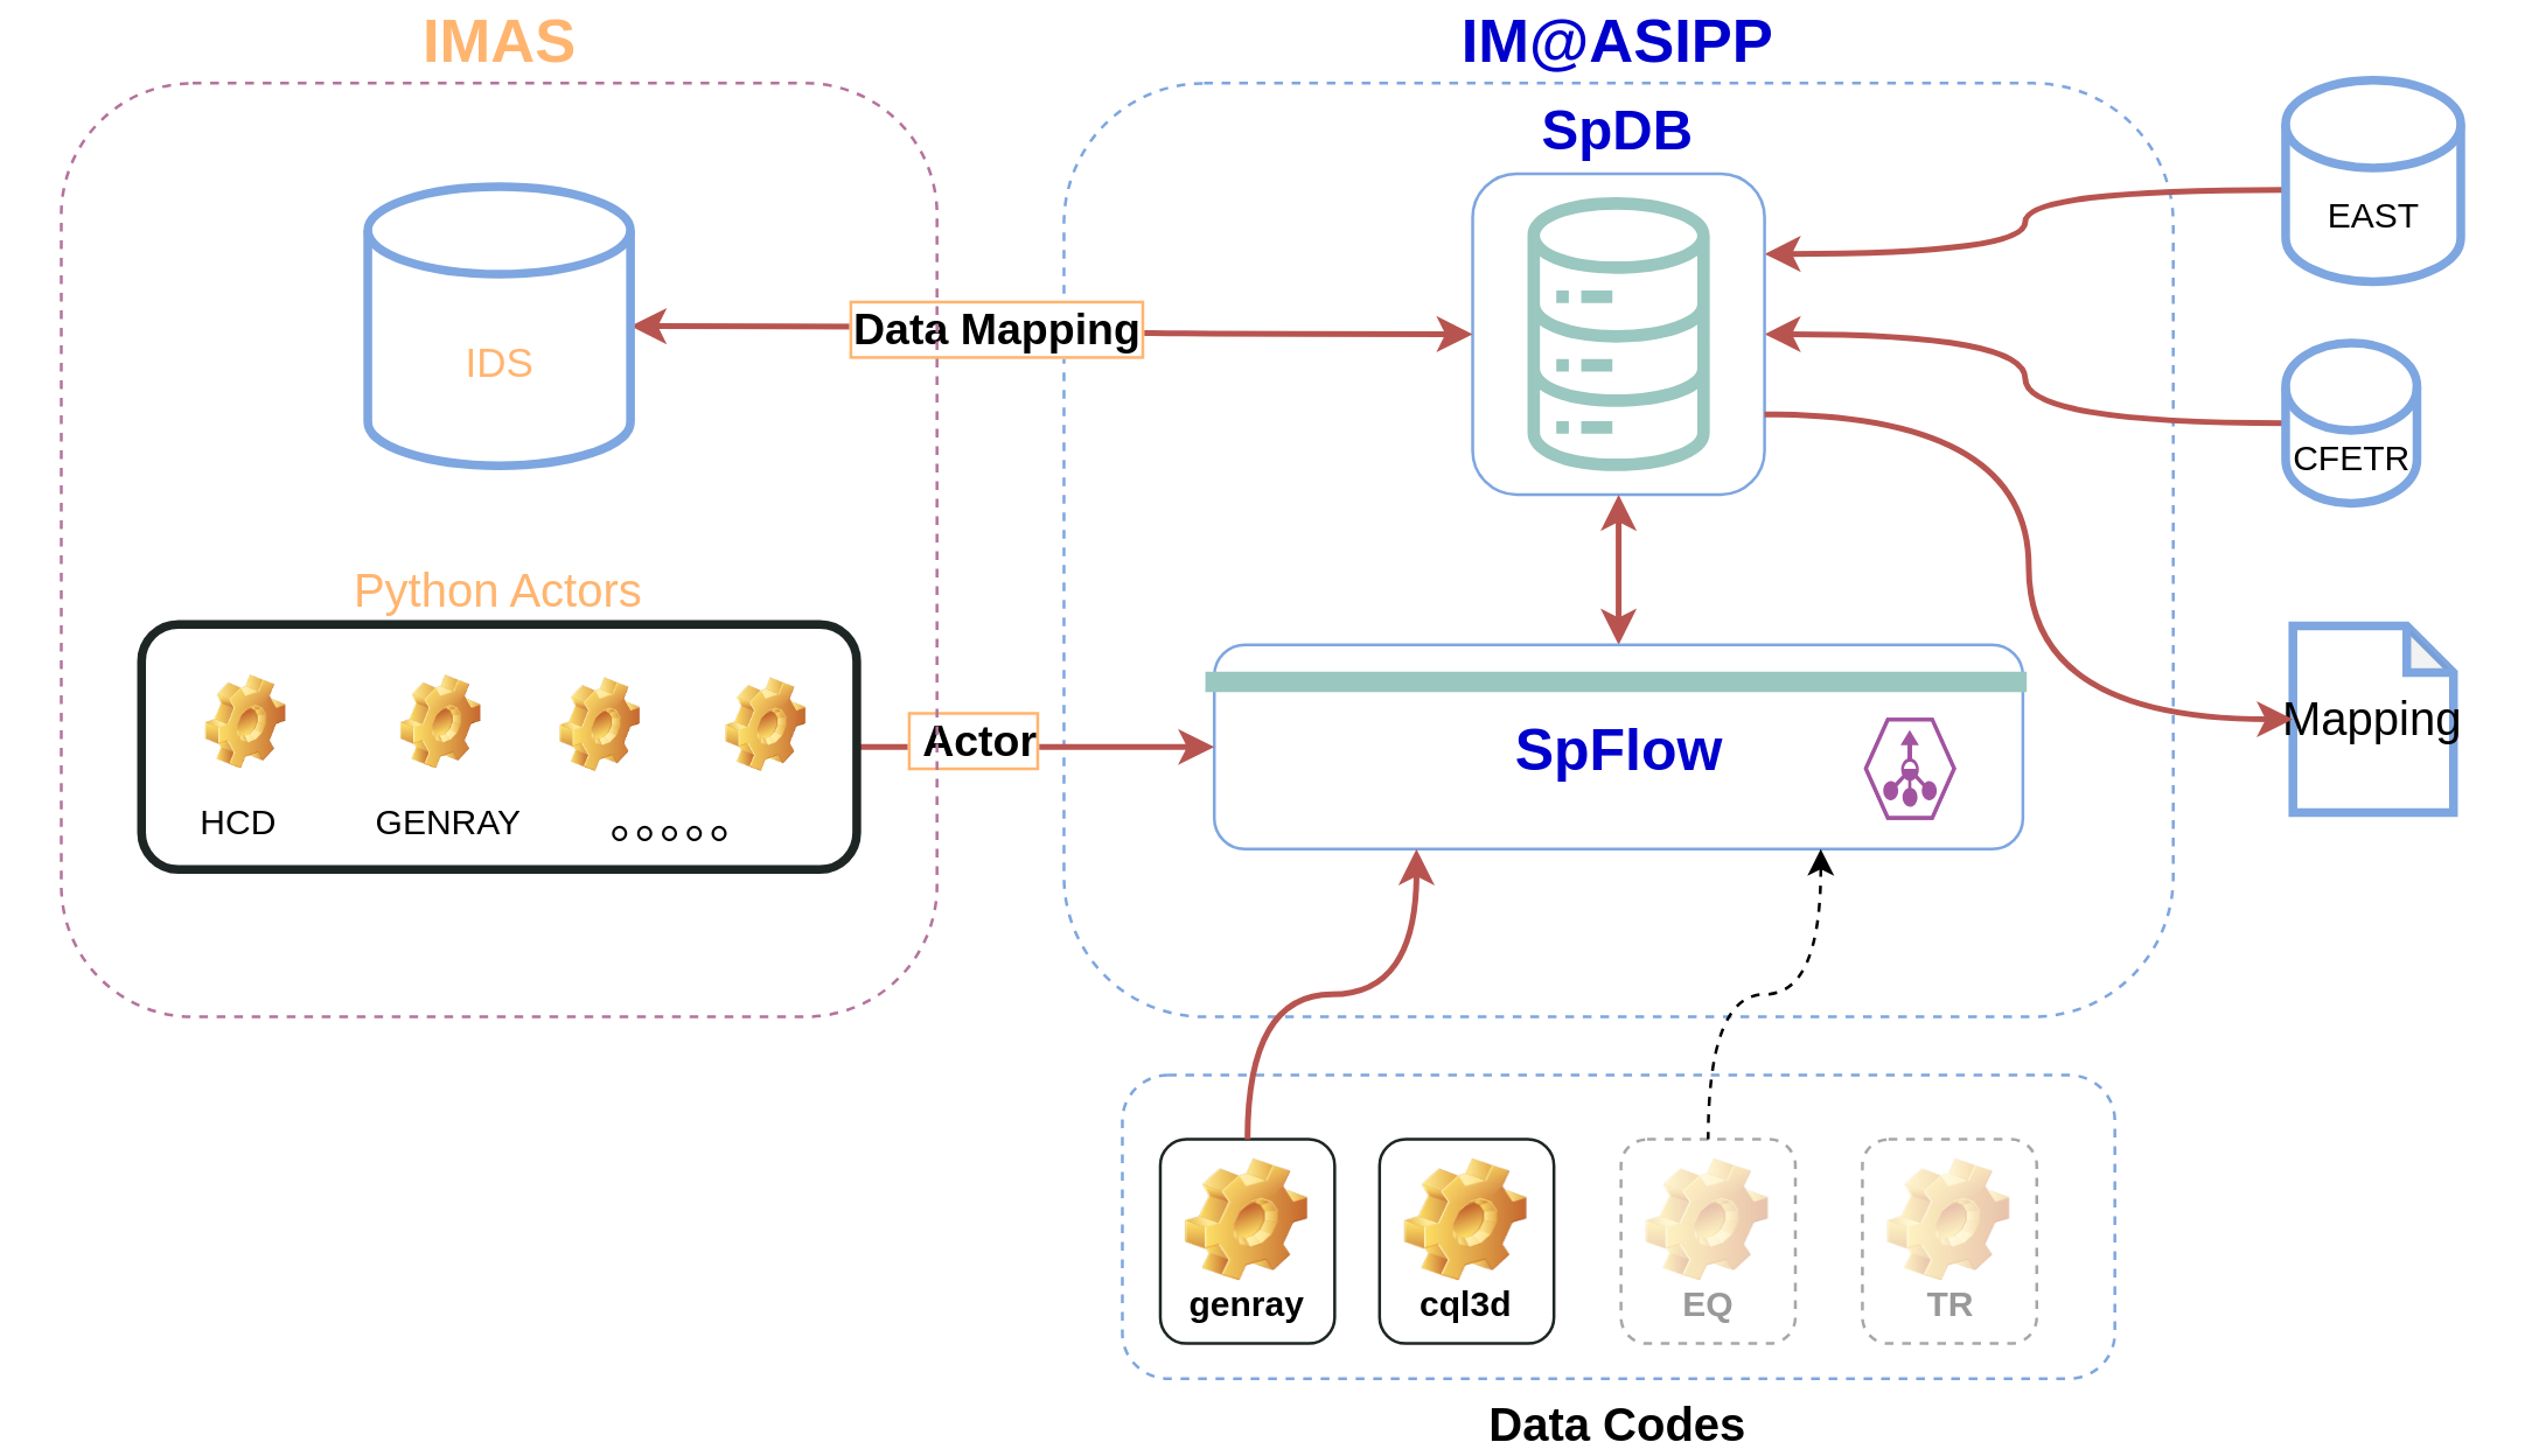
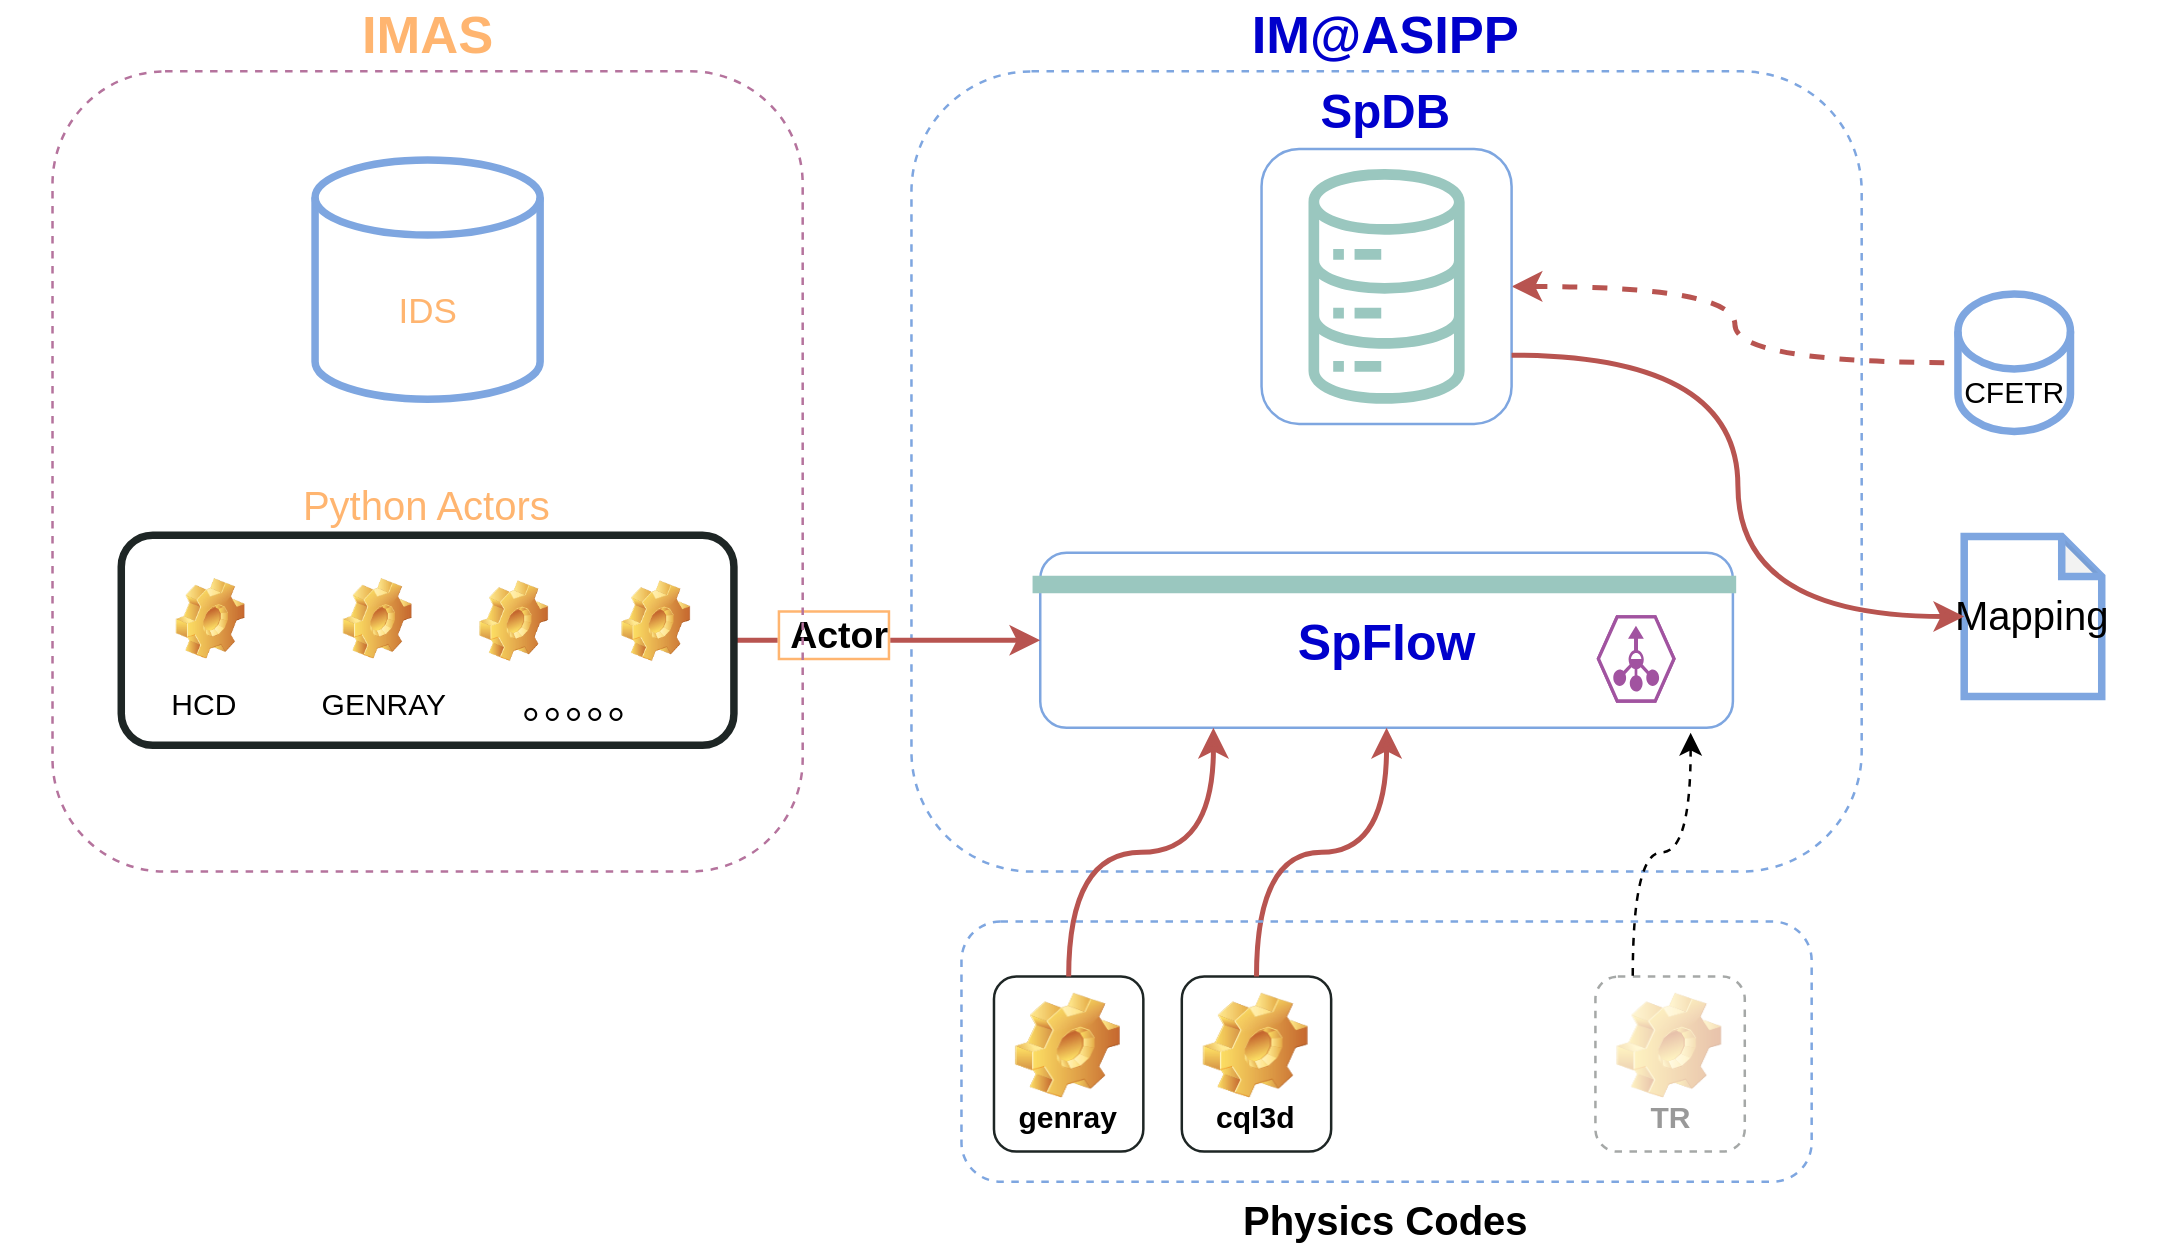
- <mxCell id="42" value="EAST" style="shape=cylinder3;whiteSpace=wrap;html=1;boundedLbl=1;backgroundOutline=1;size=15;strokeWidth=3;strokeColor=#7EA6E0;" parent="1" vertex="1"><mxGeometry x="782.5" y="20" width="60" height="69" as="geometry" /></mxCell>
- <mxCell id="3" value="" style="edgeStyle=orthogonalEdgeStyle;curved=1;rounded=0;orthogonalLoop=1;jettySize=auto;html=1;startArrow=classic;startFill=1;endArrow=none;endFill=0;strokeWidth=2;entryX=0;entryY=0;entryDx=0;entryDy=37.5;entryPerimeter=0;exitX=1;exitY=0.25;exitDx=0;exitDy=0;strokeColor=#b85450;fillColor=#f8cecc;" parent="1" source="6" target="42" edge="1"><mxGeometry relative="1" as="geometry"><mxPoint x="590" y="81" as="targetPoint" /></mxGeometry></mxCell>
- <mxCell id="26" value="" style="edgeStyle=orthogonalEdgeStyle;curved=1;rounded=0;orthogonalLoop=1;jettySize=auto;html=1;startArrow=classic;startFill=1;endArrow=classic;endFill=1;strokeWidth=2;entryX=1;entryY=0.5;entryDx=0;entryDy=0;entryPerimeter=0;exitX=0;exitY=0.5;exitDx=0;exitDy=0;fillColor=#f8cecc;strokeColor=#B85450;" parent="1" source="6" target="29" edge="1"><mxGeometry relative="1" as="geometry"><mxPoint x="544.752" y="108" as="sourcePoint" /><mxPoint x="645" y="141" as="targetPoint" /></mxGeometry></mxCell>
- <mxCell id="27" value="&lt;font style=&quot;font-size: 15px&quot;&gt;&lt;b&gt;Data Mapping&lt;/b&gt;&lt;/font&gt;" style="edgeLabel;html=1;align=center;verticalAlign=middle;resizable=0;points=[];labelBorderColor=#FFB570;" parent="26" vertex="1" connectable="0"><mxGeometry x="0.142" relative="1" as="geometry"><mxPoint x="-0.7" y="-0.04" as="offset" /></mxGeometry></mxCell>
- <mxCell id="4" value="" style="edgeStyle=orthogonalEdgeStyle;curved=1;rounded=0;orthogonalLoop=1;jettySize=auto;html=1;startArrow=classic;startFill=1;endArrow=none;endFill=0;strokeWidth=2;entryX=0;entryY=0.5;entryDx=0;entryDy=0;entryPerimeter=0;strokeColor=#b85450;fillColor=#f8cecc;" parent="1" source="6" target="41" edge="1"><mxGeometry relative="1" as="geometry"><mxPoint x="534.794" y="106" as="sourcePoint" /><mxPoint x="640" y="78.5" as="targetPoint" /></mxGeometry></mxCell>
+ <mxCell id="4" value="" style="edgeStyle=orthogonalEdgeStyle;curved=1;rounded=0;orthogonalLoop=1;jettySize=auto;html=1;startArrow=classic;startFill=1;endArrow=none;endFill=0;strokeWidth=2;entryX=0;entryY=0.5;entryDx=0;entryDy=0;entryPerimeter=0;strokeColor=#b85450;fillColor=#f8cecc;dashed=1;" parent="1" source="6" target="41" edge="1"><mxGeometry relative="1" as="geometry"><mxPoint x="534.794" y="106" as="sourcePoint" /><mxPoint x="640" y="78.5" as="targetPoint" /></mxGeometry></mxCell>
- <mxCell id="8" value="" style="edgeStyle=orthogonalEdgeStyle;curved=1;rounded=0;orthogonalLoop=1;jettySize=auto;html=1;startArrow=classic;startFill=1;endArrow=classic;endFill=1;strokeWidth=2;entryX=0.5;entryY=0;entryDx=0;entryDy=0;fillColor=#f8cecc;exitX=0.5;exitY=1;exitDx=0;exitDy=0;strokeColor=#B85450;" parent="1" source="6" target="10" edge="1"><mxGeometry relative="1" as="geometry"><mxPoint x="530" y="96" as="sourcePoint" /><mxPoint x="640" y="156" as="targetPoint" /></mxGeometry></mxCell>
+ <mxCell id="20" value="" style="edgeStyle=orthogonalEdgeStyle;curved=1;rounded=0;orthogonalLoop=1;jettySize=auto;html=1;startArrow=classic;startFill=1;endArrow=none;endFill=0;strokeWidth=2;exitX=0.5;exitY=1;exitDx=0;exitDy=0;entryX=0.5;entryY=0;entryDx=0;entryDy=0;strokeColor=#b85450;fillColor=#f8cecc;" parent="13" source="10" target="17" edge="1"><mxGeometry y="75" as="geometry"><mxPoint x="107.5" y="-66" as="sourcePoint" /><mxPoint x="55" y="24" as="targetPoint" /></mxGeometry></mxCell>
- <mxCell id="18" value="" style="edgeStyle=orthogonalEdgeStyle;curved=1;rounded=0;orthogonalLoop=1;jettySize=auto;html=1;startArrow=classic;startFill=1;endArrow=none;endFill=0;strokeWidth=1;exitX=0.75;exitY=1;exitDx=0;exitDy=0;entryX=0.5;entryY=0;entryDx=0;entryDy=0;dashed=1;" parent="13" source="10" target="15" edge="1"><mxGeometry y="75" as="geometry"><mxPoint x="117.5" y="-56" as="sourcePoint" /><mxPoint x="65" y="34" as="targetPoint" /></mxGeometry></mxCell>
+ <mxCell id="19" value="" style="edgeStyle=orthogonalEdgeStyle;curved=1;rounded=0;orthogonalLoop=1;jettySize=auto;html=1;startArrow=classic;startFill=1;endArrow=none;endFill=0;strokeWidth=1;exitX=0.939;exitY=1.029;exitDx=0;exitDy=0;entryX=0.25;entryY=0;entryDx=0;entryDy=0;exitPerimeter=0;dashed=1;" parent="13" source="10" target="16" edge="1"><mxGeometry y="75" as="geometry"><mxPoint x="127.5" y="-46" as="sourcePoint" /><mxPoint x="75" y="44" as="targetPoint" /></mxGeometry></mxCell>
- <mxCell id="15" value="&lt;font color=&quot;#999999&quot;&gt;EQ&lt;/font&gt;" style="label;whiteSpace=wrap;html=1;align=center;verticalAlign=bottom;spacingLeft=0;spacingBottom=4;imageAlign=center;imageVerticalAlign=top;image=img/clipart/Gear_128x128.png;strokeColor=#1E2625;strokeWidth=1;fillColor=none;dashed=1;opacity=40;" parent="14" vertex="1"><mxGeometry x="160.811" width="59.73" height="70" as="geometry" /></mxCell>
- <mxCell id="21" value="Data Codes" style="rounded=1;whiteSpace=wrap;html=1;dashed=1;strokeColor=#7EA6E0;strokeWidth=1;fillColor=none;labelPosition=center;verticalLabelPosition=bottom;align=center;verticalAlign=top;fontSize=16;fontStyle=1" parent="13" vertex="1"><mxGeometry width="340" height="104" as="geometry" /></mxCell>
+ <mxCell id="21" value="Physics Codes" style="rounded=1;whiteSpace=wrap;html=1;dashed=1;strokeColor=#7EA6E0;strokeWidth=1;fillColor=none;labelPosition=center;verticalLabelPosition=bottom;align=center;verticalAlign=top;fontSize=16;fontStyle=1" parent="13" vertex="1"><mxGeometry width="340" height="104" as="geometry" /></mxCell>
